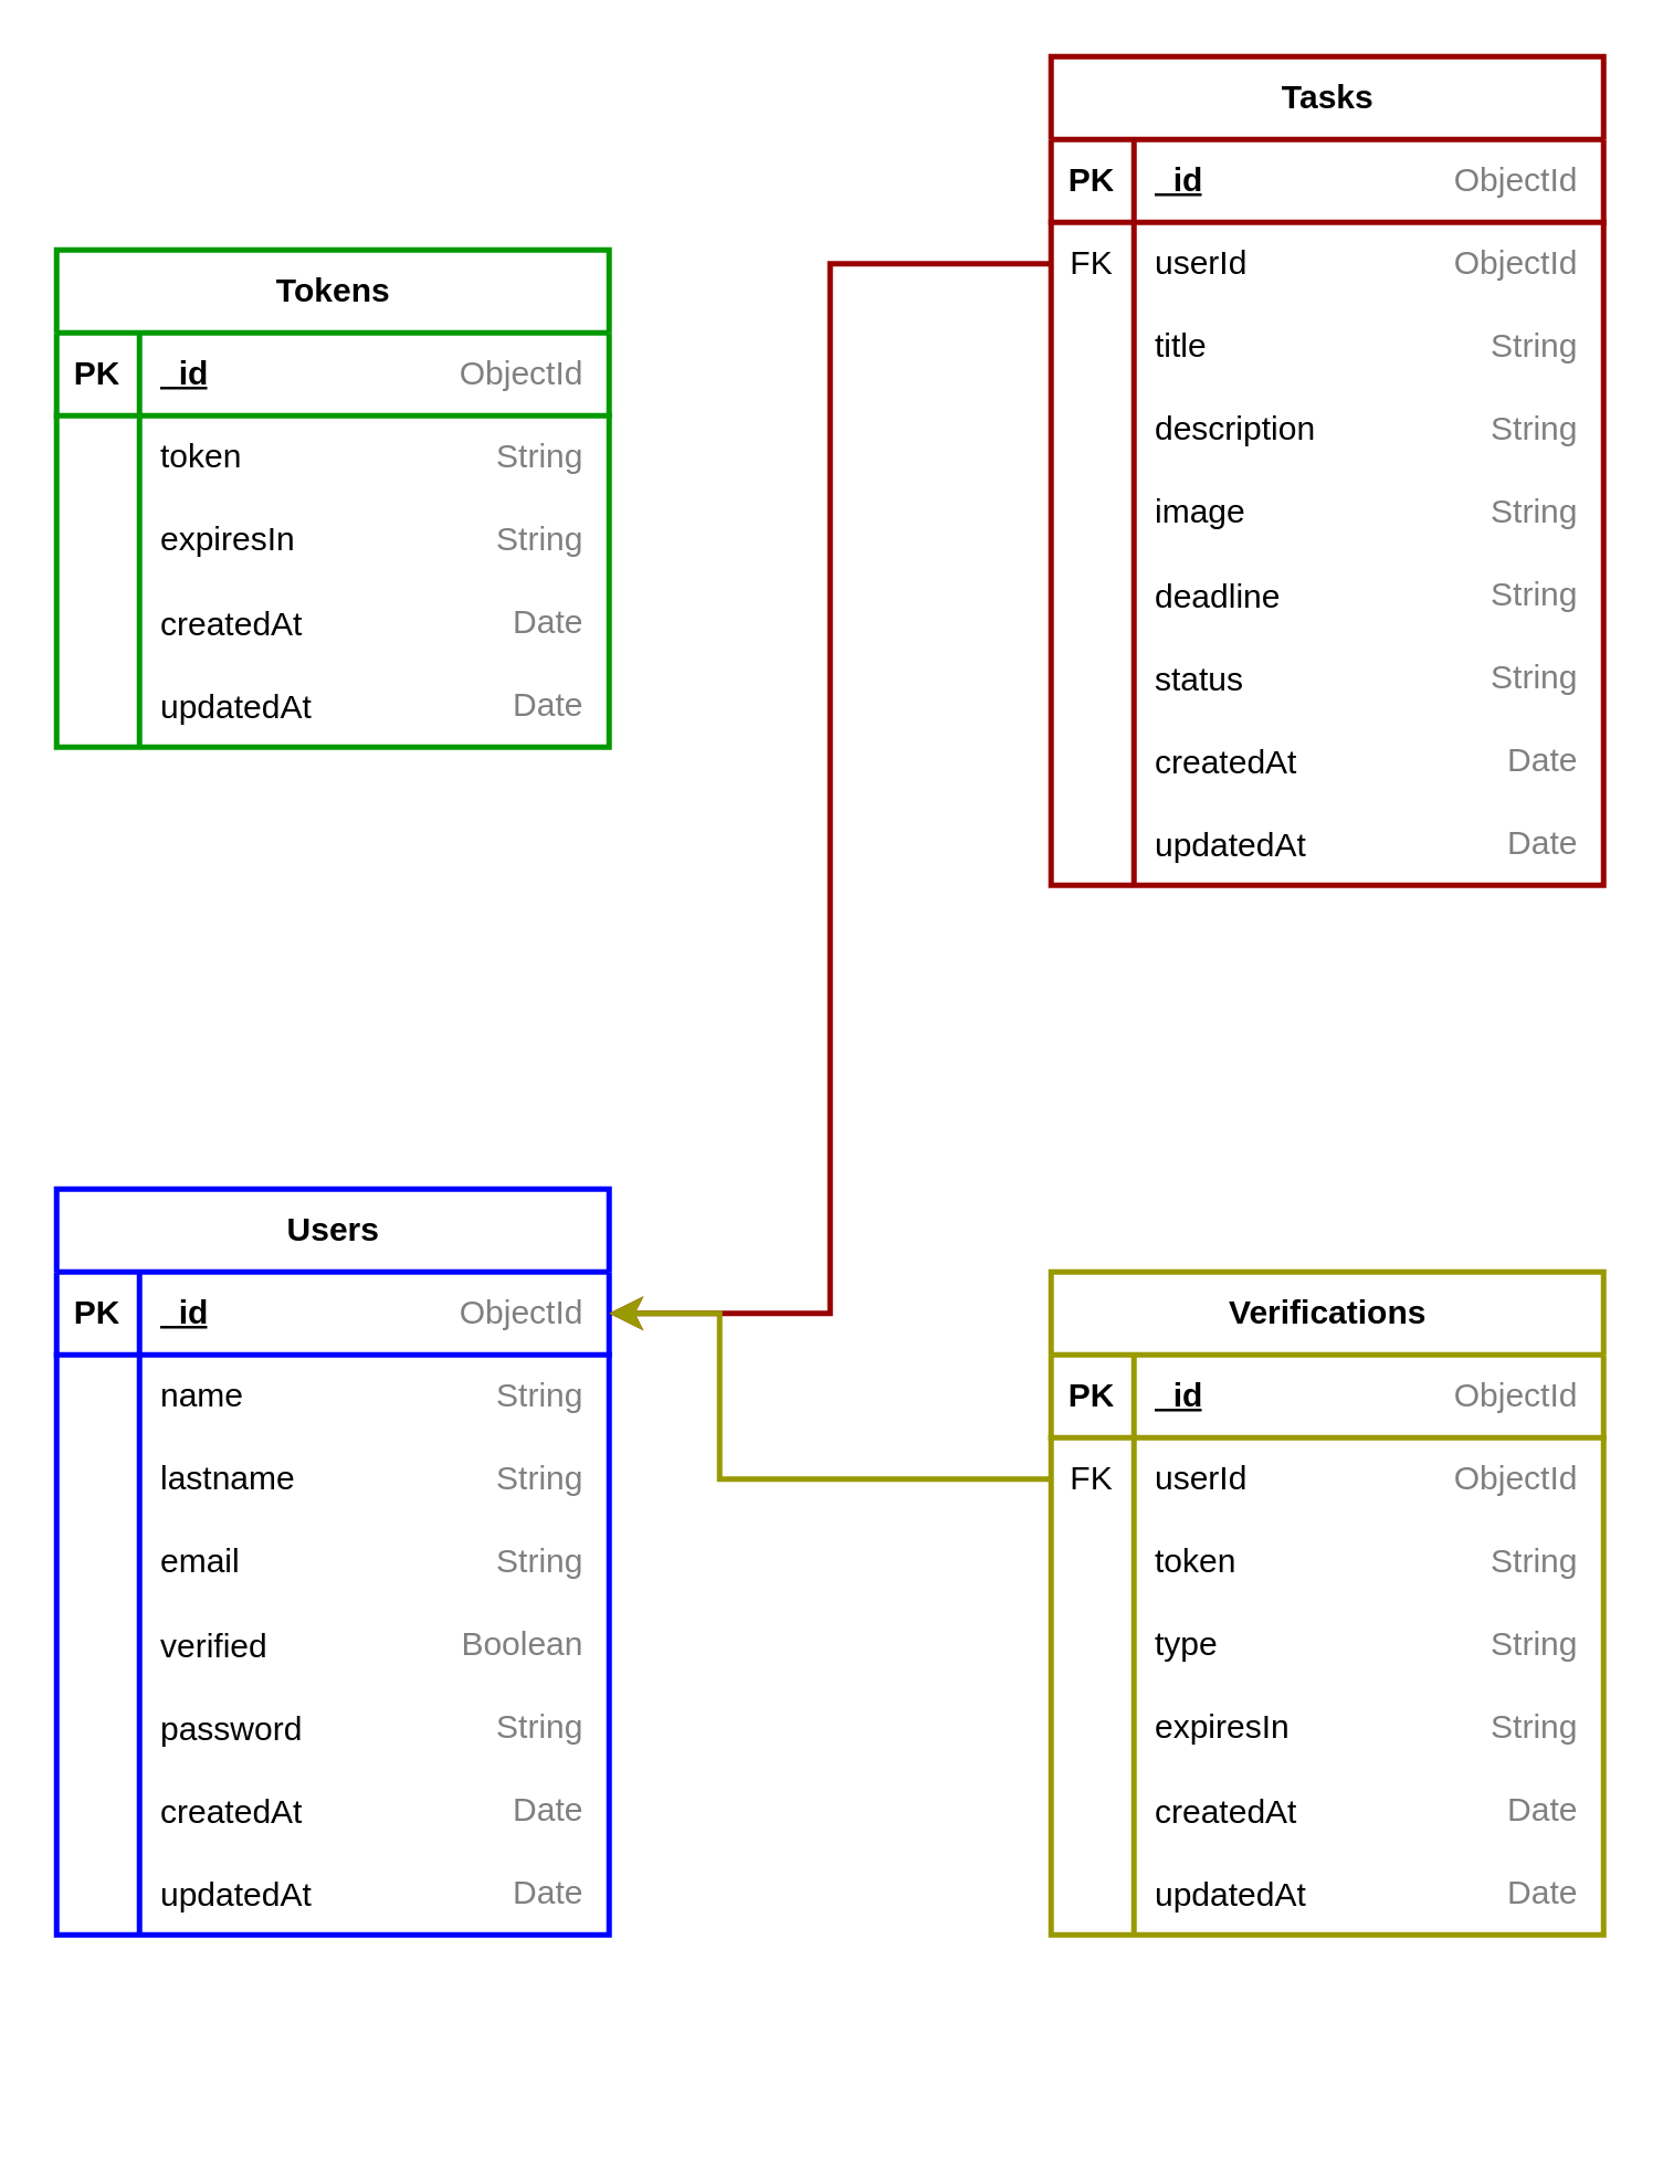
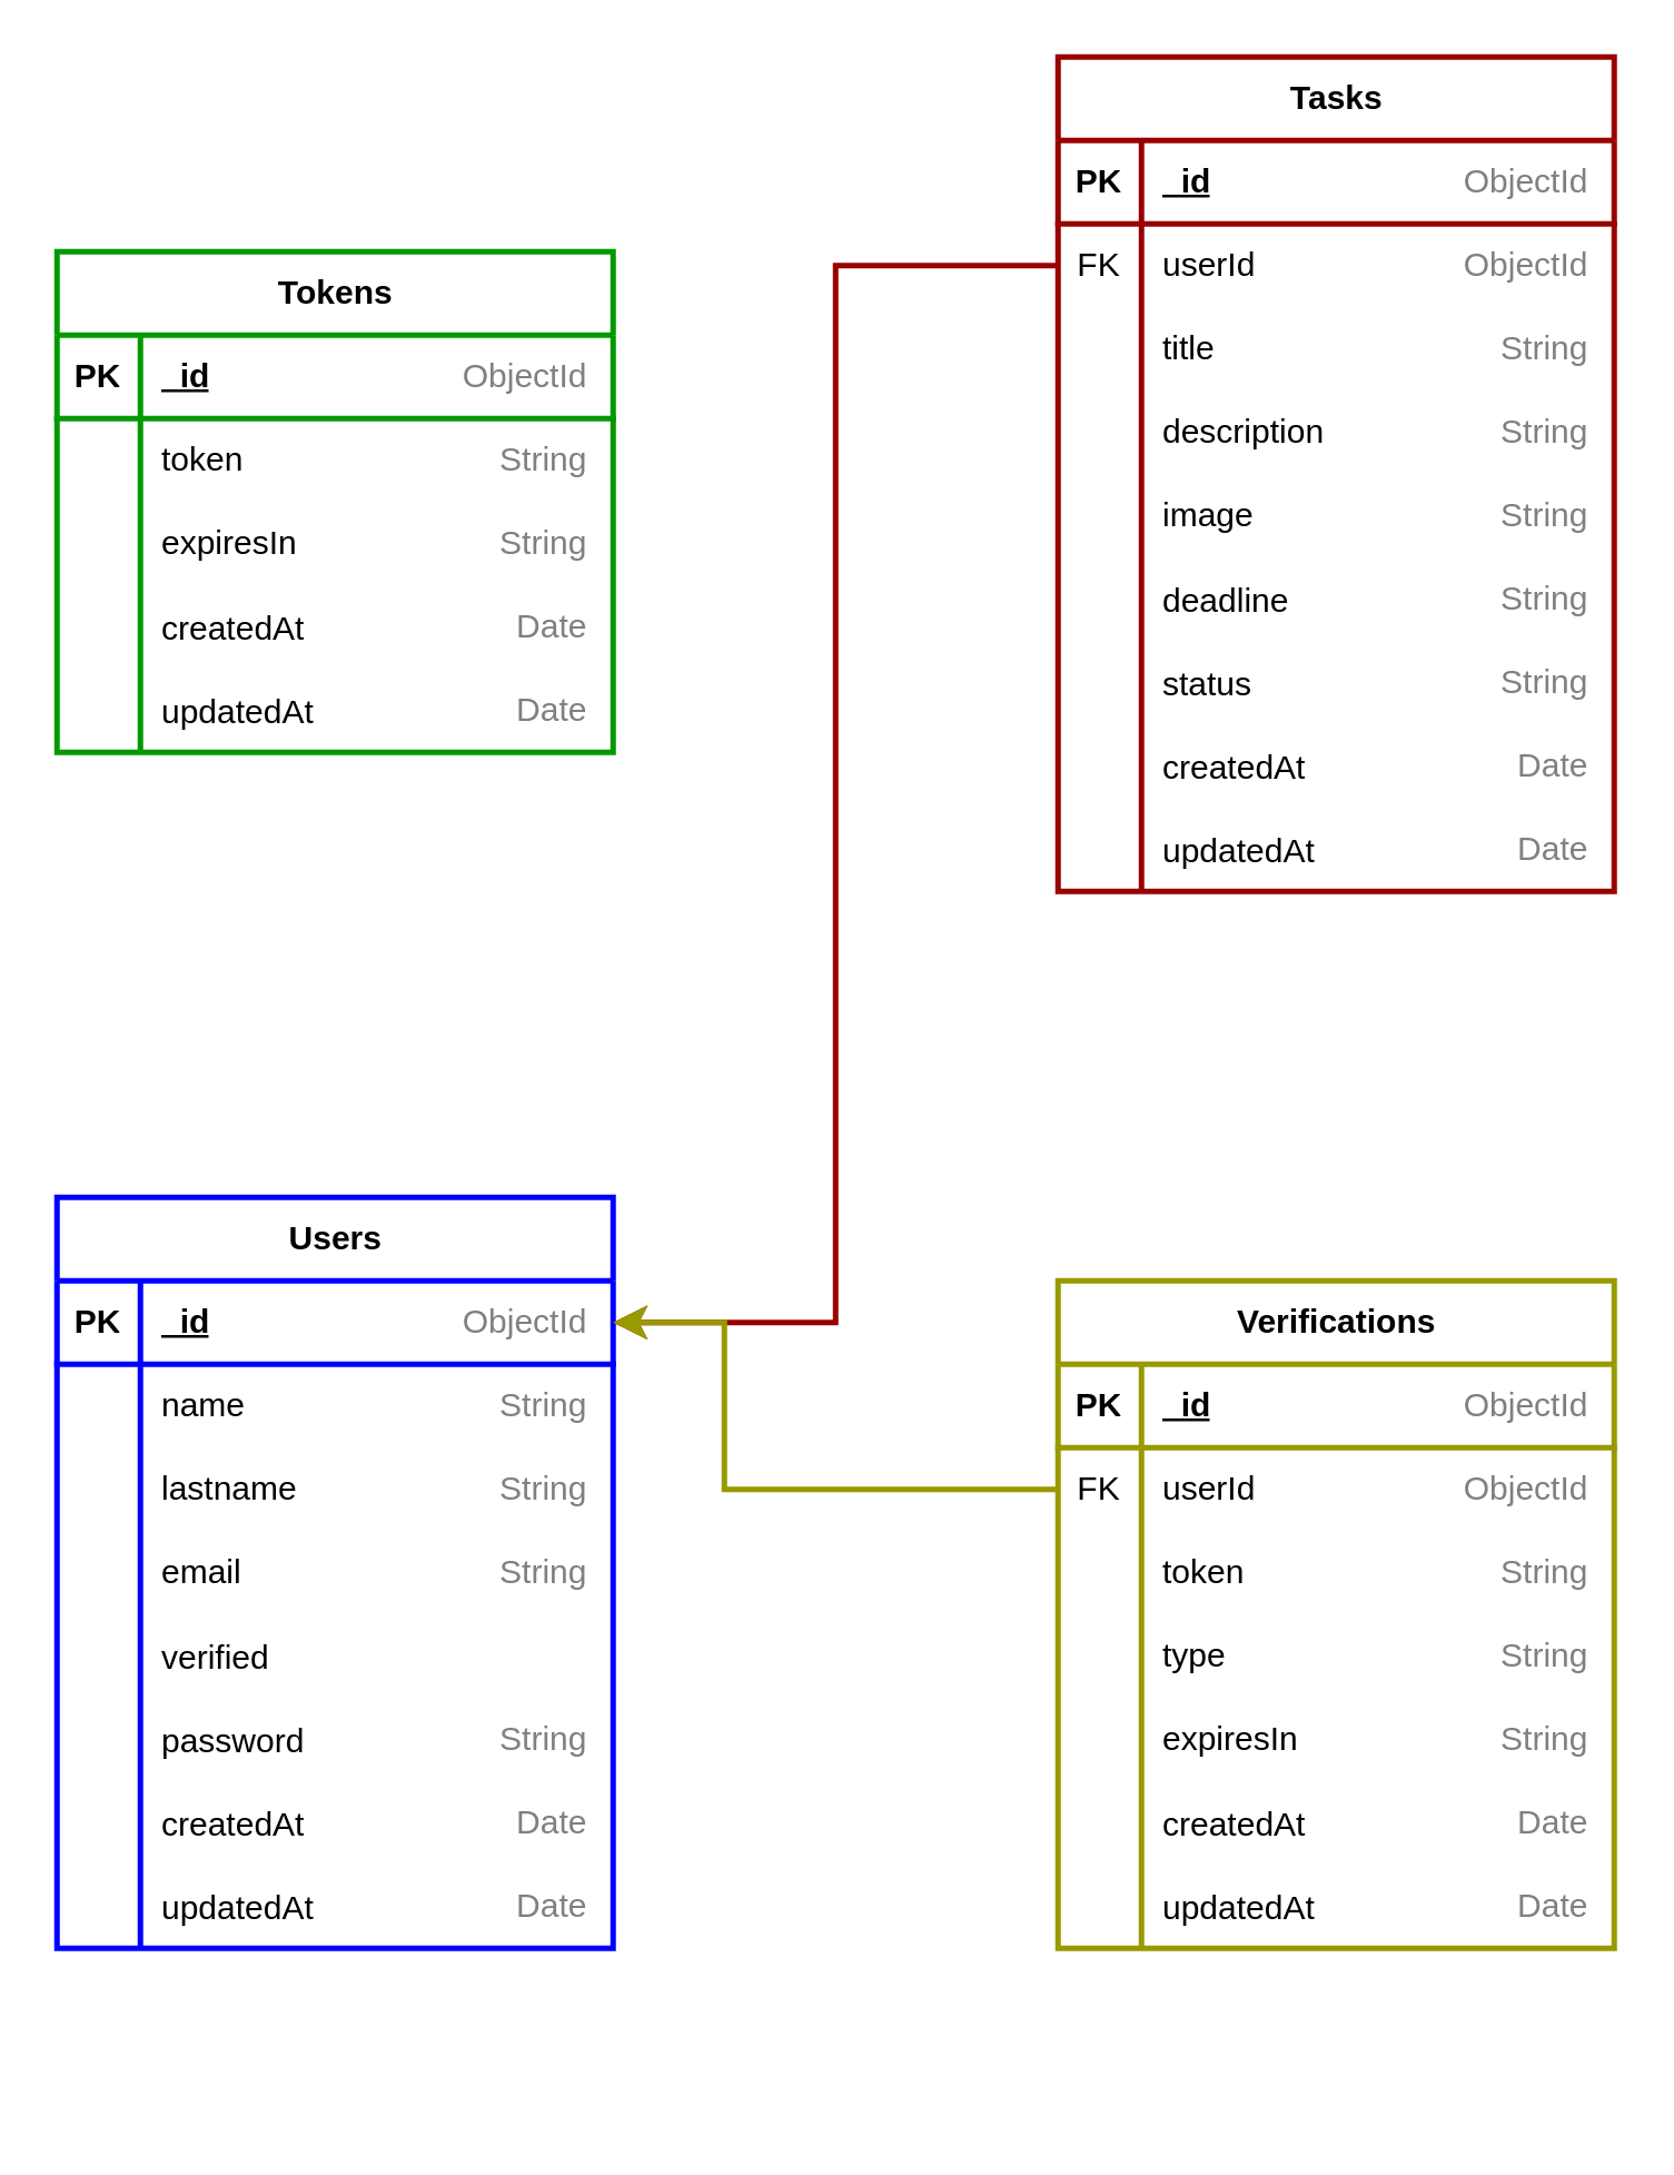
- <mxCell id="31" value="Boolean" style="text;html=1;align=right;verticalAlign=middle;whiteSpace=wrap;rounded=0;spacingRight=7;fontColor=#808080;" vertex="1" parent="2"><mxGeometry x="33.333" y="150" width="166.667" height="30" as="geometry" /></mxCell>
